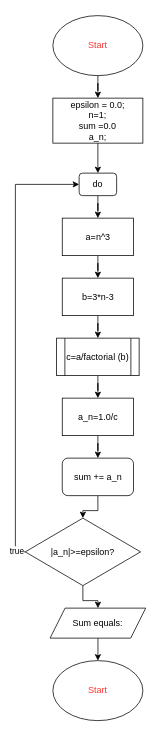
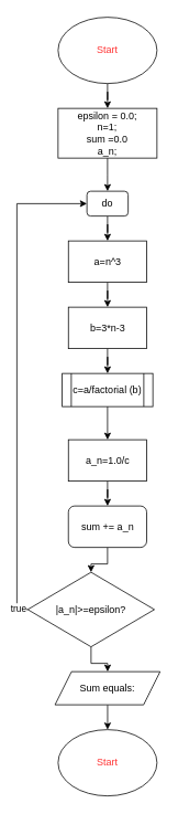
- <mxCell id="13" value="c=a/factorial (b)" style="shape=process;whiteSpace=wrap;html=1;backgroundOutline=1;" vertex="1" parent="1"><mxGeometry x="75" y="450" width="110" height="50" as="geometry" /></mxCell>
+ <mxCell id="13" value="c=a/factorial (b)" style="shape=process;whiteSpace=wrap;html=1;backgroundOutline=1;" vertex="1" parent="1"><mxGeometry x="75" y="450" width="110" height="40" as="geometry" /></mxCell>
